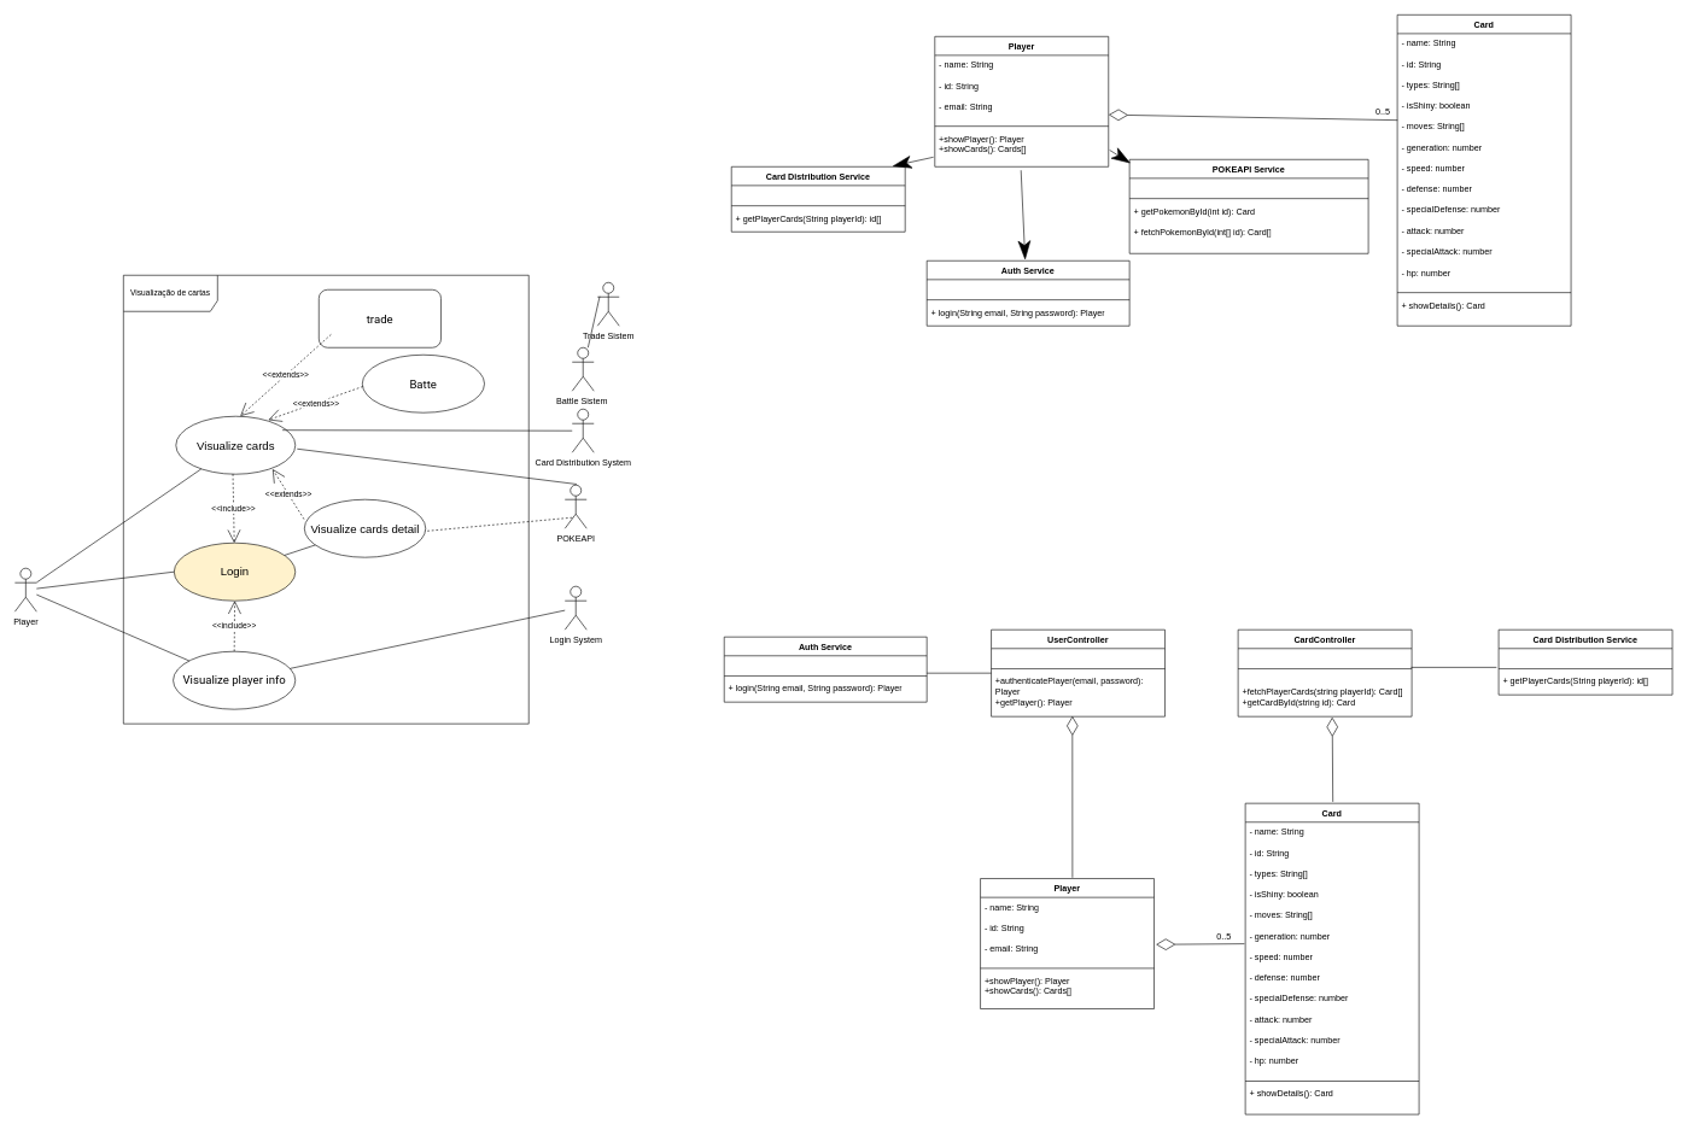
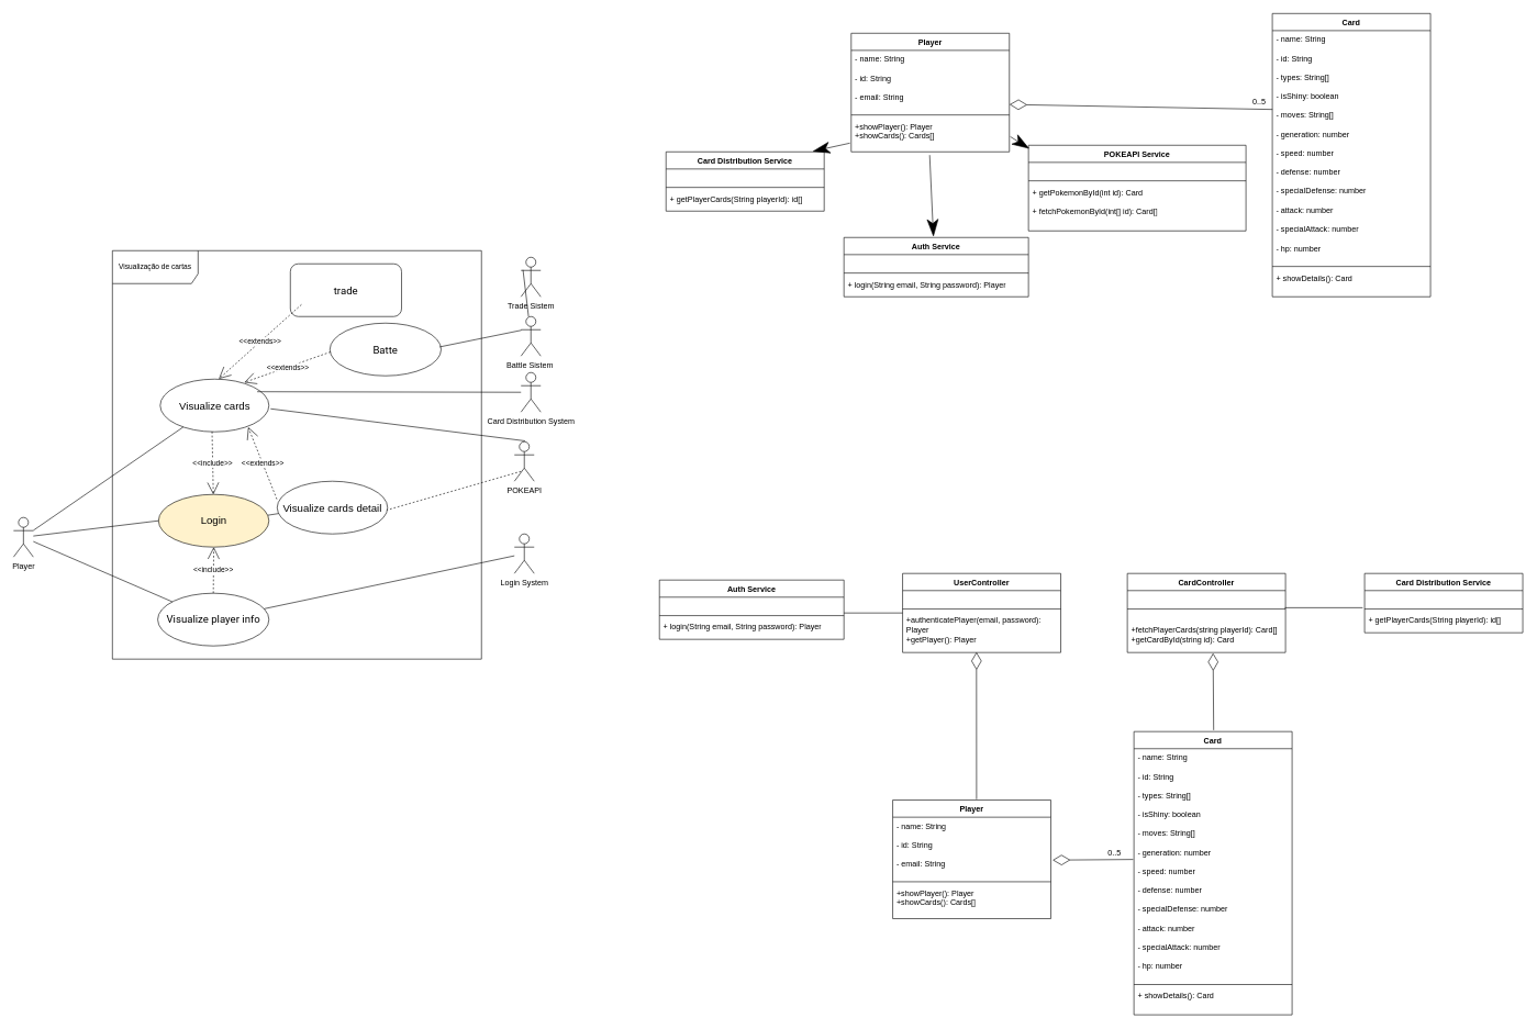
- <mxCell id="38" value="&lt;div&gt;Trade Sistem&lt;/div&gt;" style="shape=umlActor;verticalLabelPosition=bottom;verticalAlign=top;html=1;" vertex="1" parent="1"><mxGeometry x="825" y="390" width="30" height="60" as="geometry" /></mxCell>
+ <mxCell id="38" value="&lt;div&gt;Trade Sistem&lt;/div&gt;" style="shape=umlActor;verticalLabelPosition=bottom;verticalAlign=top;html=1;" vertex="1" parent="1"><mxGeometry x="790" y="390" width="30" height="60" as="geometry" /></mxCell>
+ <mxCell id="35" style="rounded=0;orthogonalLoop=1;jettySize=auto;html=1;endArrow=none;endFill=0;entryX=0.988;entryY=0.451;entryDx=0;entryDy=0;entryPerimeter=0;exitX=0.02;exitY=0.347;exitDx=0;exitDy=0;exitPerimeter=0;" edge="1" parent="1" source="33" target="32"><mxGeometry relative="1" as="geometry"><mxPoint x="1276" y="555" as="sourcePoint" /><mxPoint x="650" y="530" as="targetPoint" /></mxGeometry></mxCell>
- <mxCell id="5" value="&lt;font style=&quot;font-size: 16px;&quot;&gt;Visualize cards detail&lt;/font&gt;" style="ellipse;whiteSpace=wrap;html=1;" vertex="1" parent="1"><mxGeometry x="420" y="690" width="167.5" height="80" as="geometry" /></mxCell>
+ <mxCell id="5" value="&lt;font style=&quot;font-size: 16px;&quot;&gt;Visualize cards detail&lt;/font&gt;" style="ellipse;whiteSpace=wrap;html=1;" vertex="1" parent="1"><mxGeometry x="420" y="730" width="167.5" height="80" as="geometry" /></mxCell>
